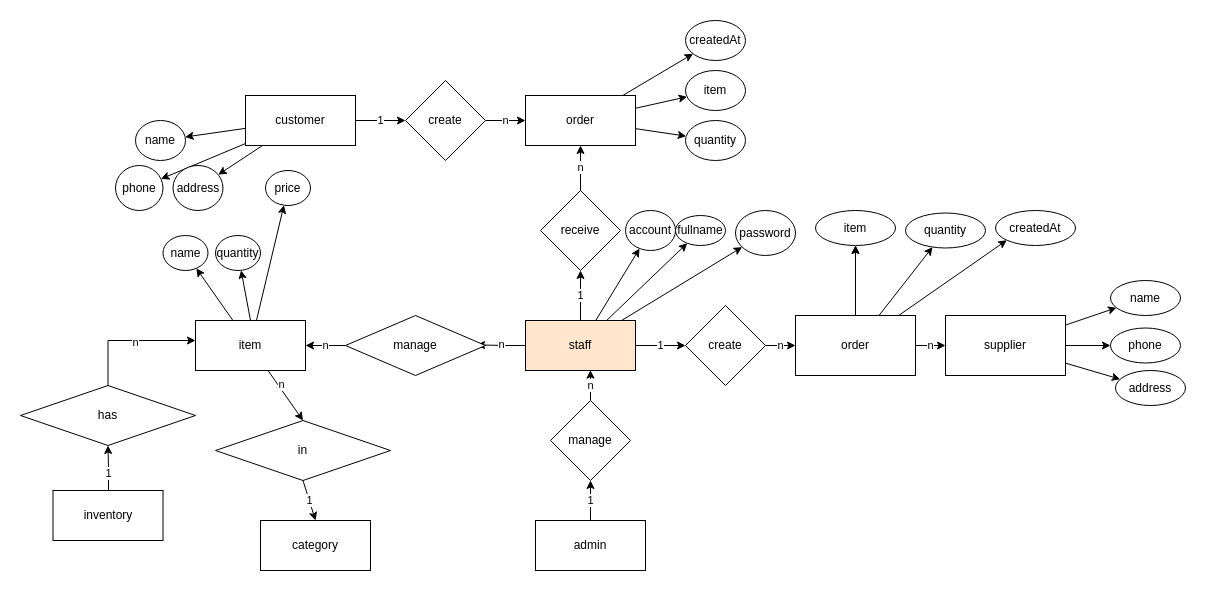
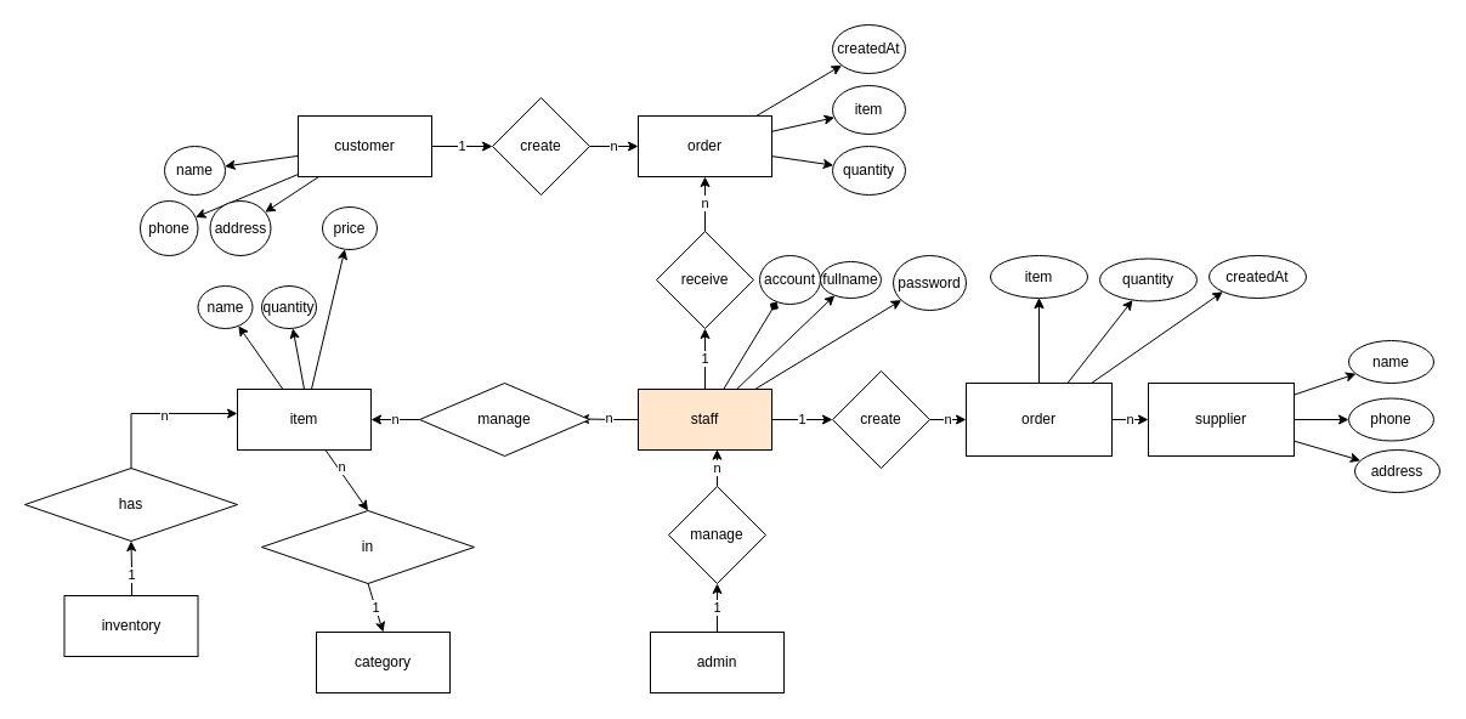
- <mxCell id="12" style="rounded=0;orthogonalLoop=1;jettySize=auto;html=1;" parent="1" source="14" target="57" edge="1"><mxGeometry relative="1" as="geometry" /></mxCell>
+ <mxCell id="12" style="rounded=0;orthogonalLoop=1;jettySize=auto;html=1;endArrow=diamond;" parent="1" source="14" target="57" edge="1"><mxGeometry relative="1" as="geometry" /></mxCell>
